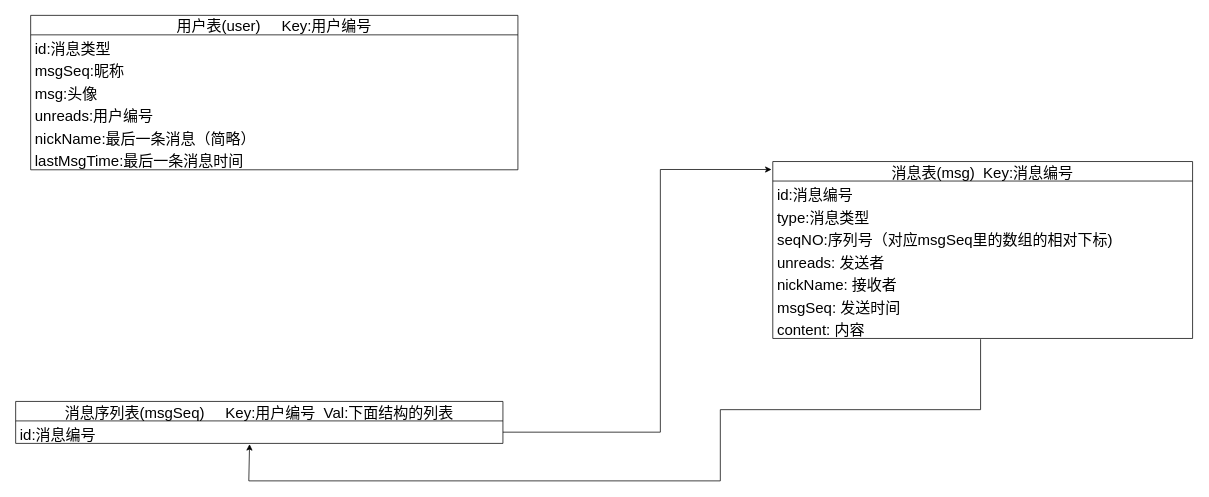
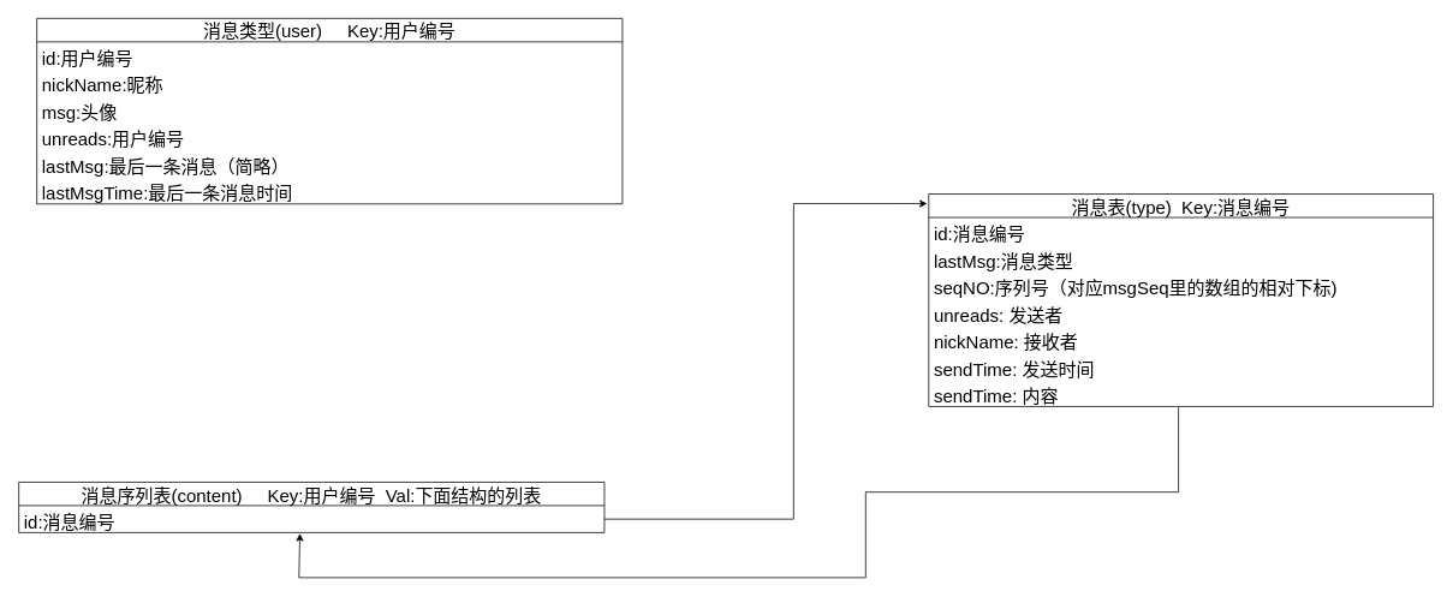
- <mxCell id="14" value="用户表(user)     Key:用户编号" style="swimlane;fontStyle=0;childLayout=stackLayout;horizontal=1;startSize=26;horizontalStack=0;resizeParent=1;resizeParentMax=0;resizeLast=0;collapsible=1;marginBottom=0;align=center;fontSize=20;" parent="1" vertex="1"><mxGeometry x="40" y="20" width="650" height="206" as="geometry" /></mxCell>
+ <mxCell id="14" value="消息类型(user)     Key:用户编号" style="swimlane;fontStyle=0;childLayout=stackLayout;horizontal=1;startSize=26;horizontalStack=0;resizeParent=1;resizeParentMax=0;resizeLast=0;collapsible=1;marginBottom=0;align=center;fontSize=20;" parent="1" vertex="1"><mxGeometry x="40" y="20" width="650" height="206" as="geometry" /></mxCell>
- <mxCell id="15" value="id:消息类型" style="text;strokeColor=none;fillColor=none;spacingLeft=4;spacingRight=4;overflow=hidden;rotatable=0;points=[[0,0.5],[1,0.5]];portConstraint=eastwest;fontSize=20;" parent="14" vertex="1"><mxGeometry y="26" width="650" height="30" as="geometry" /></mxCell>
+ <mxCell id="15" value="id:用户编号" style="text;strokeColor=none;fillColor=none;spacingLeft=4;spacingRight=4;overflow=hidden;rotatable=0;points=[[0,0.5],[1,0.5]];portConstraint=eastwest;fontSize=20;" parent="14" vertex="1"><mxGeometry y="26" width="650" height="30" as="geometry" /></mxCell>
- <mxCell id="16" value="msgSeq:昵称" style="text;strokeColor=none;fillColor=none;spacingLeft=4;spacingRight=4;overflow=hidden;rotatable=0;points=[[0,0.5],[1,0.5]];portConstraint=eastwest;fontSize=20;" parent="14" vertex="1"><mxGeometry y="56" width="650" height="30" as="geometry" /></mxCell>
+ <mxCell id="16" value="nickName:昵称" style="text;strokeColor=none;fillColor=none;spacingLeft=4;spacingRight=4;overflow=hidden;rotatable=0;points=[[0,0.5],[1,0.5]];portConstraint=eastwest;fontSize=20;" parent="14" vertex="1"><mxGeometry y="56" width="650" height="30" as="geometry" /></mxCell>
- <mxCell id="19" value="nickName:最后一条消息（简略）" style="text;strokeColor=none;fillColor=none;spacingLeft=4;spacingRight=4;overflow=hidden;rotatable=0;points=[[0,0.5],[1,0.5]];portConstraint=eastwest;fontSize=20;" vertex="1" parent="14"><mxGeometry y="146" width="650" height="30" as="geometry" /></mxCell>
+ <mxCell id="19" value="lastMsg:最后一条消息（简略）" style="text;strokeColor=none;fillColor=none;spacingLeft=4;spacingRight=4;overflow=hidden;rotatable=0;points=[[0,0.5],[1,0.5]];portConstraint=eastwest;fontSize=20;" vertex="1" parent="14"><mxGeometry y="146" width="650" height="30" as="geometry" /></mxCell>
- <mxCell id="6" value="消息表(msg)  Key:消息编号" style="swimlane;fontStyle=0;childLayout=stackLayout;horizontal=1;startSize=26;horizontalStack=0;resizeParent=1;resizeParentMax=0;resizeLast=0;collapsible=1;marginBottom=0;align=center;fontSize=20;" parent="1" vertex="1"><mxGeometry x="1030" y="215" width="560" height="236" as="geometry" /></mxCell>
+ <mxCell id="6" value="消息表(type)  Key:消息编号" style="swimlane;fontStyle=0;childLayout=stackLayout;horizontal=1;startSize=26;horizontalStack=0;resizeParent=1;resizeParentMax=0;resizeLast=0;collapsible=1;marginBottom=0;align=center;fontSize=20;" parent="1" vertex="1"><mxGeometry x="1030" y="215" width="560" height="236" as="geometry" /></mxCell>
- <mxCell id="8" value="type:消息类型" style="text;strokeColor=none;fillColor=none;spacingLeft=4;spacingRight=4;overflow=hidden;rotatable=0;points=[[0,0.5],[1,0.5]];portConstraint=eastwest;fontSize=20;" parent="6" vertex="1"><mxGeometry y="56" width="560" height="30" as="geometry" /></mxCell>
+ <mxCell id="8" value="lastMsg:消息类型" style="text;strokeColor=none;fillColor=none;spacingLeft=4;spacingRight=4;overflow=hidden;rotatable=0;points=[[0,0.5],[1,0.5]];portConstraint=eastwest;fontSize=20;" parent="6" vertex="1"><mxGeometry y="56" width="560" height="30" as="geometry" /></mxCell>
- <mxCell id="12" value="msgSeq: 发送时间" style="text;strokeColor=none;fillColor=none;spacingLeft=4;spacingRight=4;overflow=hidden;rotatable=0;points=[[0,0.5],[1,0.5]];portConstraint=eastwest;fontSize=20;" parent="6" vertex="1"><mxGeometry y="176" width="560" height="30" as="geometry" /></mxCell>
+ <mxCell id="12" value="sendTime: 发送时间" style="text;strokeColor=none;fillColor=none;spacingLeft=4;spacingRight=4;overflow=hidden;rotatable=0;points=[[0,0.5],[1,0.5]];portConstraint=eastwest;fontSize=20;" parent="6" vertex="1"><mxGeometry y="176" width="560" height="30" as="geometry" /></mxCell>
- <mxCell id="13" value="content: 内容" style="text;strokeColor=none;fillColor=none;spacingLeft=4;spacingRight=4;overflow=hidden;rotatable=0;points=[[0,0.5],[1,0.5]];portConstraint=eastwest;fontSize=20;" parent="6" vertex="1"><mxGeometry y="206" width="560" height="30" as="geometry" /></mxCell>
+ <mxCell id="13" value="sendTime: 内容" style="text;strokeColor=none;fillColor=none;spacingLeft=4;spacingRight=4;overflow=hidden;rotatable=0;points=[[0,0.5],[1,0.5]];portConstraint=eastwest;fontSize=20;" parent="6" vertex="1"><mxGeometry y="206" width="560" height="30" as="geometry" /></mxCell>
- <mxCell id="4" value="消息序列表(msgSeq)     Key:用户编号  Val:下面结构的列表" style="swimlane;fontStyle=0;childLayout=stackLayout;horizontal=1;startSize=26;horizontalStack=0;resizeParent=1;resizeParentMax=0;resizeLast=0;collapsible=1;marginBottom=0;align=center;fontSize=20;" parent="1" vertex="1"><mxGeometry x="20" y="535" width="650" height="56" as="geometry" /></mxCell>
+ <mxCell id="4" value="消息序列表(content)     Key:用户编号  Val:下面结构的列表" style="swimlane;fontStyle=0;childLayout=stackLayout;horizontal=1;startSize=26;horizontalStack=0;resizeParent=1;resizeParentMax=0;resizeLast=0;collapsible=1;marginBottom=0;align=center;fontSize=20;" parent="1" vertex="1"><mxGeometry x="20" y="535" width="650" height="56" as="geometry" /></mxCell>
